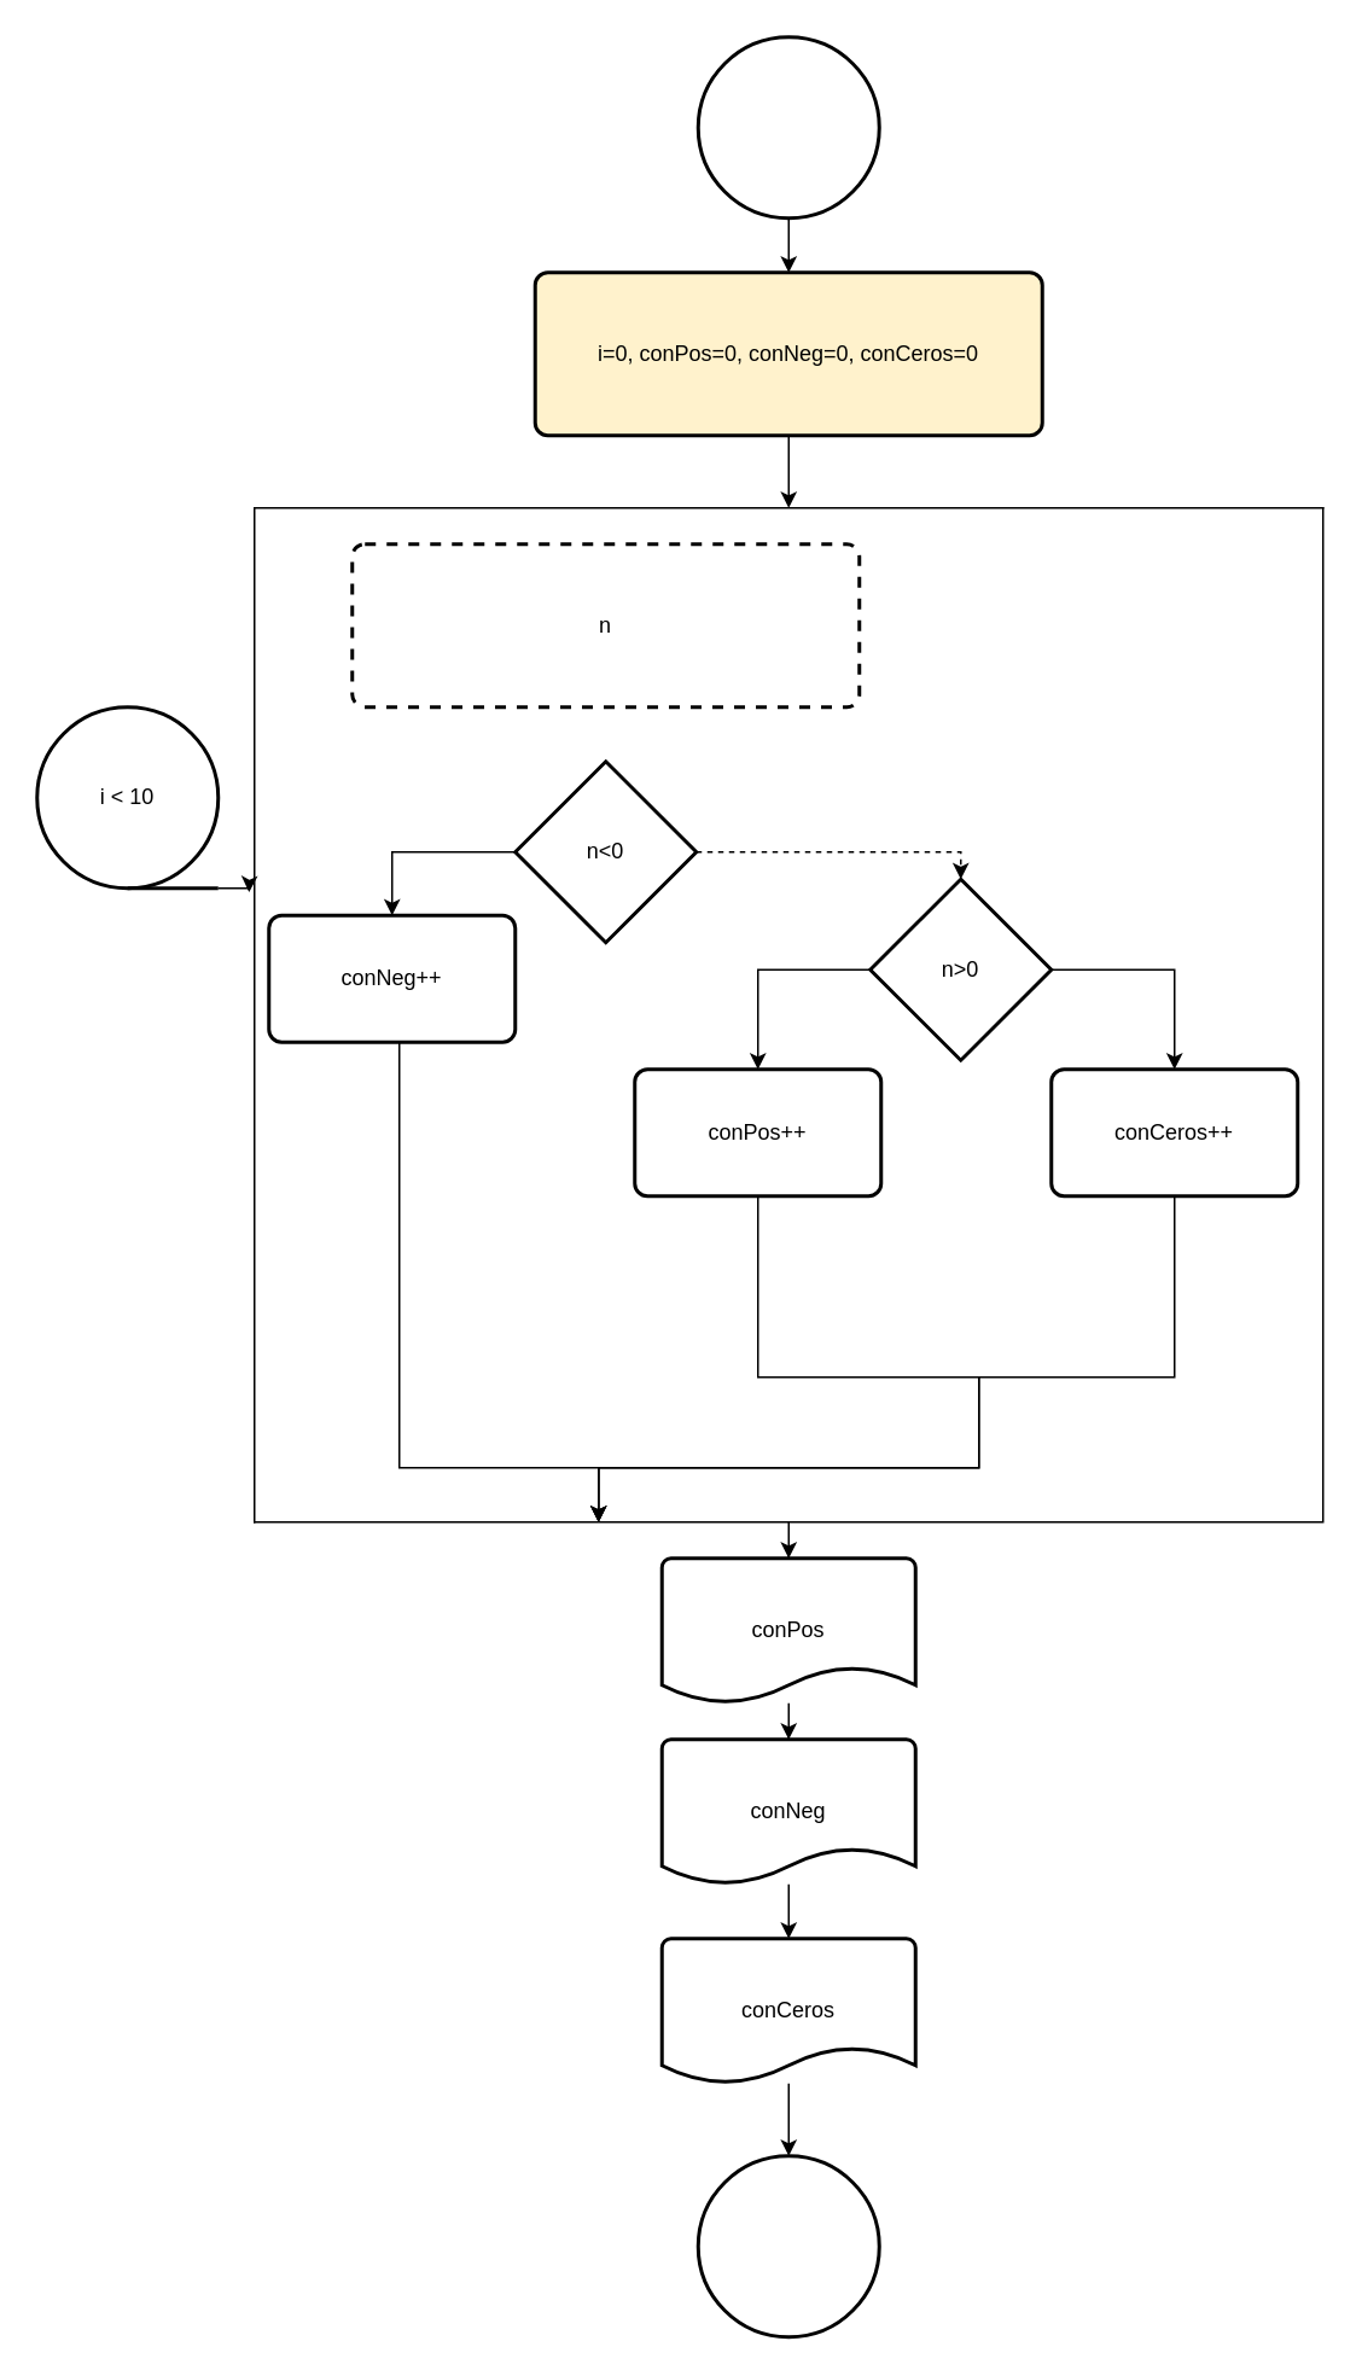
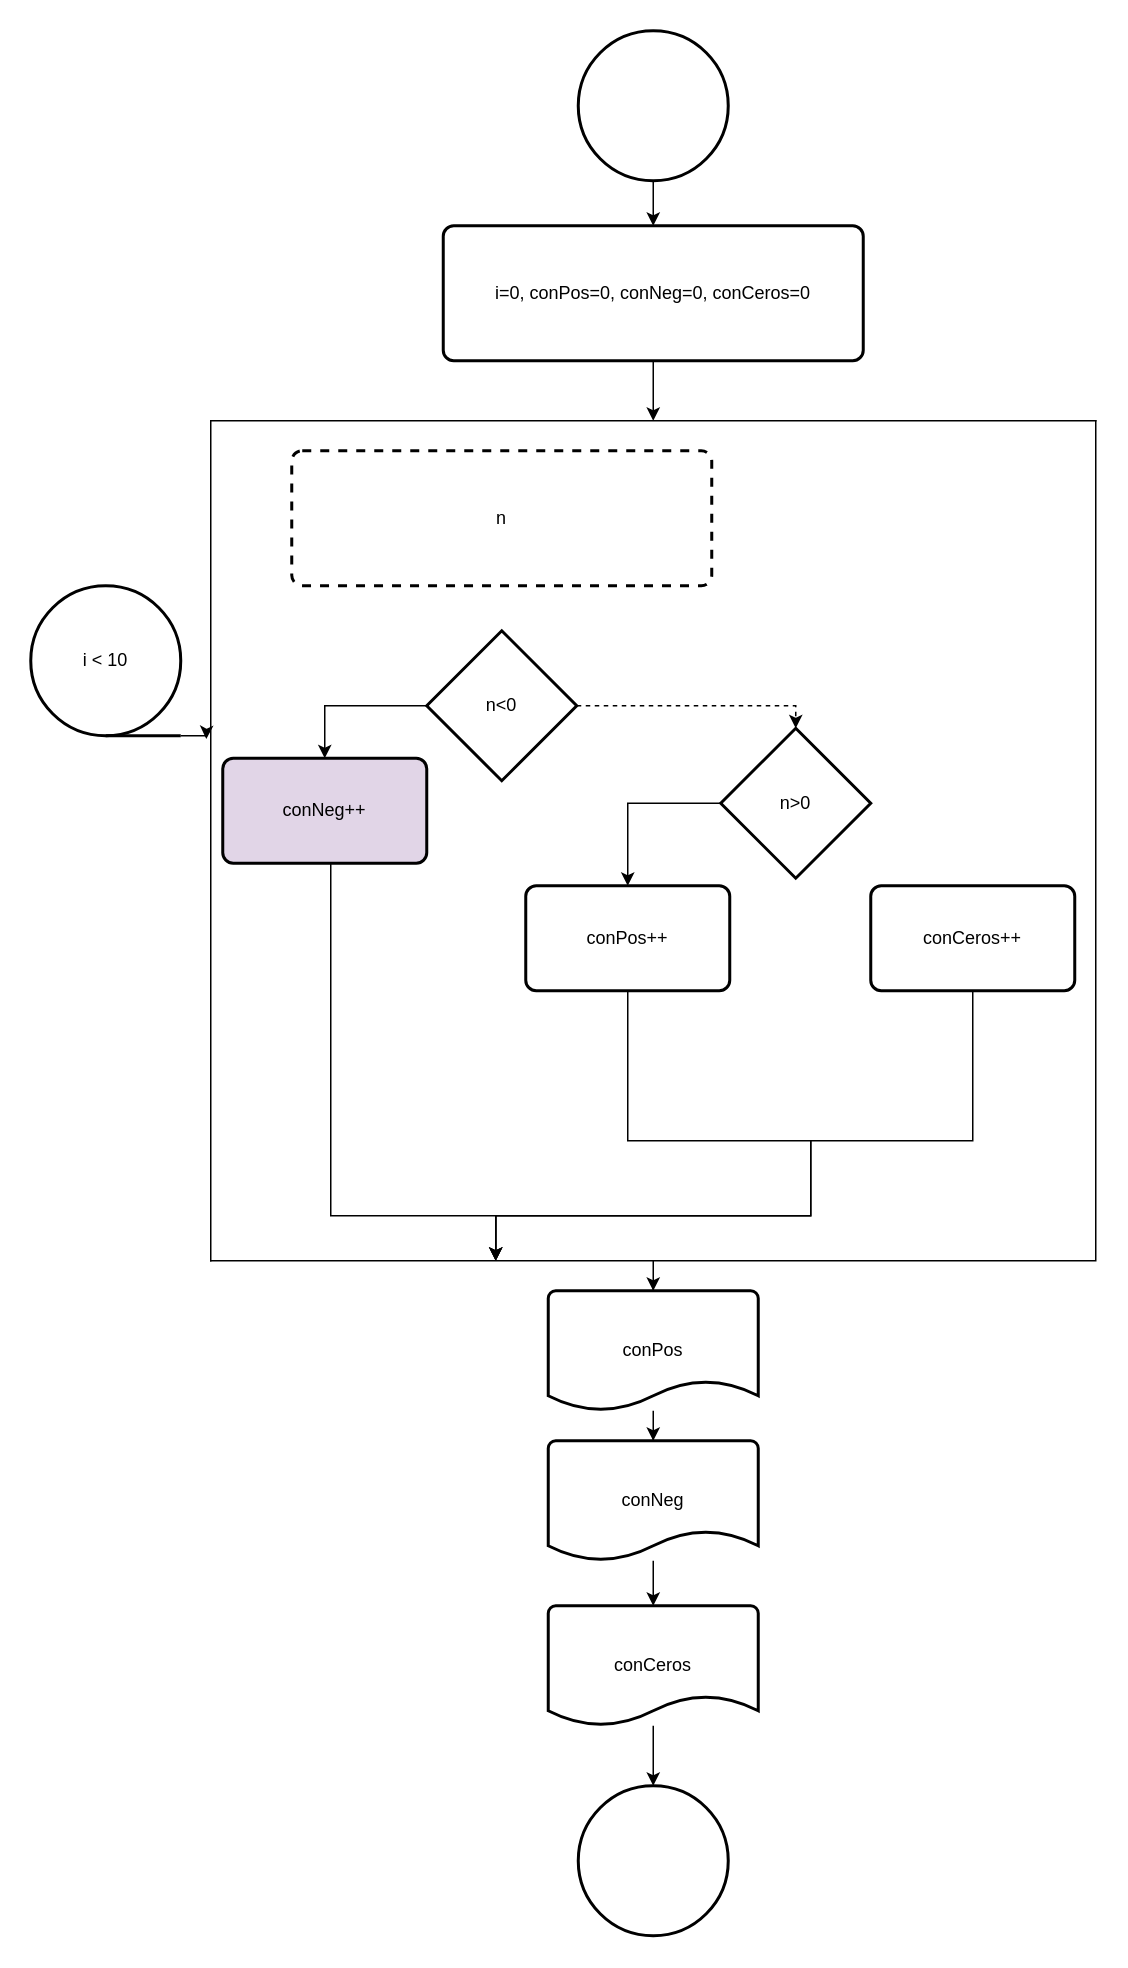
- <mxCell id="6" value="i=0, conPos=0, conNeg=0, conCeros=0" style="rounded=1;whiteSpace=wrap;html=1;absoluteArcSize=1;arcSize=14;strokeWidth=2;fillColor=#fff2cc;" vertex="1" parent="1"><mxGeometry x="295" y="150" width="280" height="90" as="geometry" /></mxCell>
+ <mxCell id="6" value="i=0, conPos=0, conNeg=0, conCeros=0" style="rounded=1;whiteSpace=wrap;html=1;absoluteArcSize=1;arcSize=14;strokeWidth=2;" vertex="1" parent="1"><mxGeometry x="295" y="150" width="280" height="90" as="geometry" /></mxCell>
- <mxCell id="18" style="edgeStyle=orthogonalEdgeStyle;rounded=0;orthogonalLoop=1;jettySize=auto;html=1;" edge="1" parent="1" source="19" target="21"><mxGeometry relative="1" as="geometry"><Array as="points"><mxPoint x="648" y="535" /></Array></mxGeometry></mxCell>
- <mxCell id="14" value="conNeg++" style="rounded=1;whiteSpace=wrap;html=1;absoluteArcSize=1;arcSize=14;strokeWidth=2;" vertex="1" parent="1"><mxGeometry x="148" y="505" width="136" height="70" as="geometry" /></mxCell>
+ <mxCell id="14" value="conNeg++" style="rounded=1;whiteSpace=wrap;html=1;absoluteArcSize=1;arcSize=14;strokeWidth=2;fillColor=#e1d5e7;" vertex="1" parent="1"><mxGeometry x="148" y="505" width="136" height="70" as="geometry" /></mxCell>
